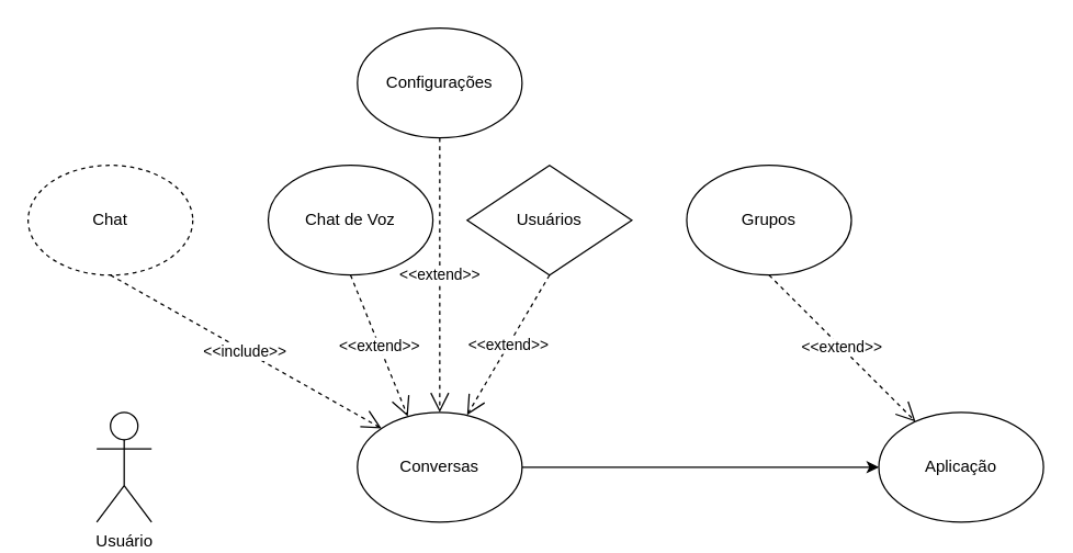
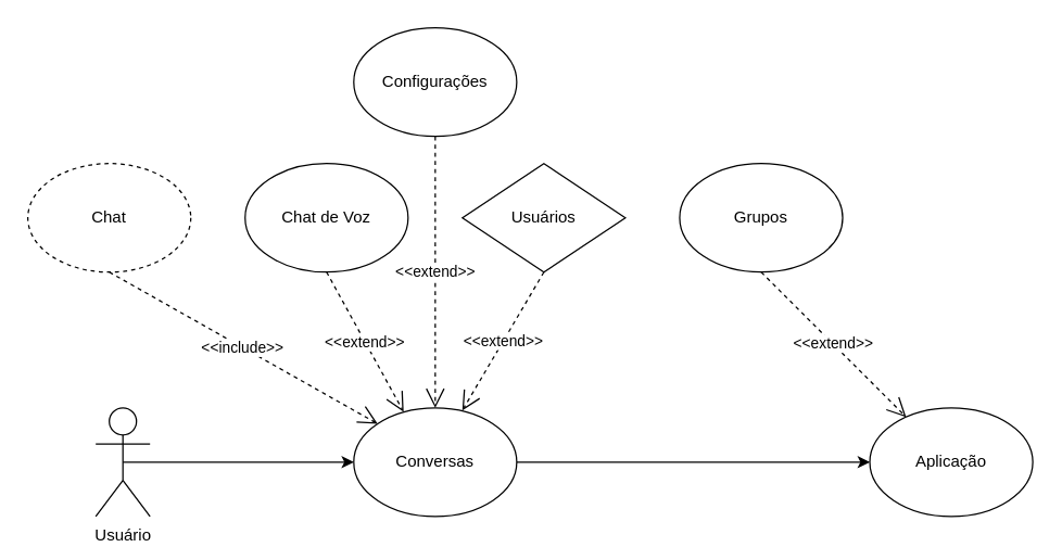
- <mxCell id="6" value="Chat de Voz" style="ellipse;whiteSpace=wrap;html=1;" parent="1" vertex="1"><mxGeometry x="195" y="120" width="120" height="80" as="geometry" /></mxCell>
+ <mxCell id="6" value="Chat de Voz" style="ellipse;whiteSpace=wrap;html=1;" parent="1" vertex="1"><mxGeometry x="180" y="120" width="120" height="80" as="geometry" /></mxCell>
+ <mxCell id="2" style="edgeStyle=orthogonalEdgeStyle;rounded=0;orthogonalLoop=1;jettySize=auto;html=1;exitX=0.5;exitY=0.5;exitDx=0;exitDy=0;exitPerimeter=0;entryX=0;entryY=0.5;entryDx=0;entryDy=0;" parent="1" source="3" target="5" edge="1"><mxGeometry relative="1" as="geometry" /></mxCell>
